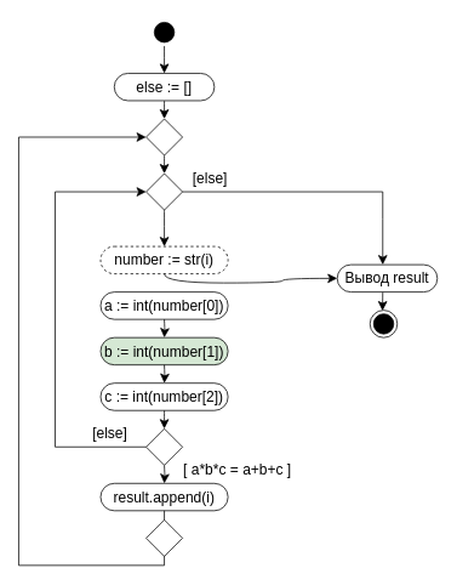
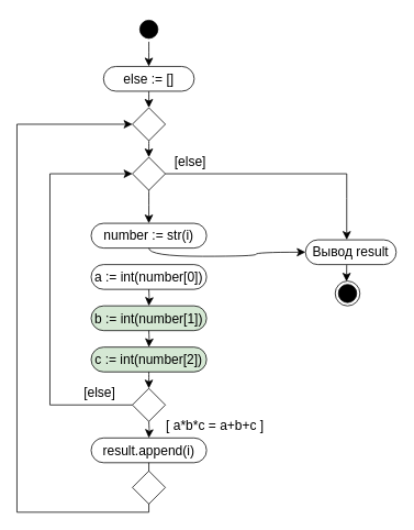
- <mxCell id="10" value="number := str(i)" style="html=1;whiteSpace=wrap;fontSize=16;rounded=1;arcSize=50;dashed=1;" vertex="1" parent="1"><mxGeometry x="110" y="270" width="140" height="30" as="geometry" /></mxCell>
+ <mxCell id="10" value="number := str(i)" style="html=1;whiteSpace=wrap;fontSize=16;rounded=1;arcSize=50;" vertex="1" parent="1"><mxGeometry x="110" y="270" width="140" height="30" as="geometry" /></mxCell>
- <mxCell id="16" value="c := int(number[2])" style="html=1;whiteSpace=wrap;fontSize=16;rounded=1;arcSize=50;" vertex="1" parent="1"><mxGeometry x="110" y="420" width="140" height="30" as="geometry" /></mxCell>
+ <mxCell id="16" value="c := int(number[2])" style="html=1;whiteSpace=wrap;fontSize=16;rounded=1;arcSize=50;fillColor=#d5e8d4;" vertex="1" parent="1"><mxGeometry x="110" y="420" width="140" height="30" as="geometry" /></mxCell>
